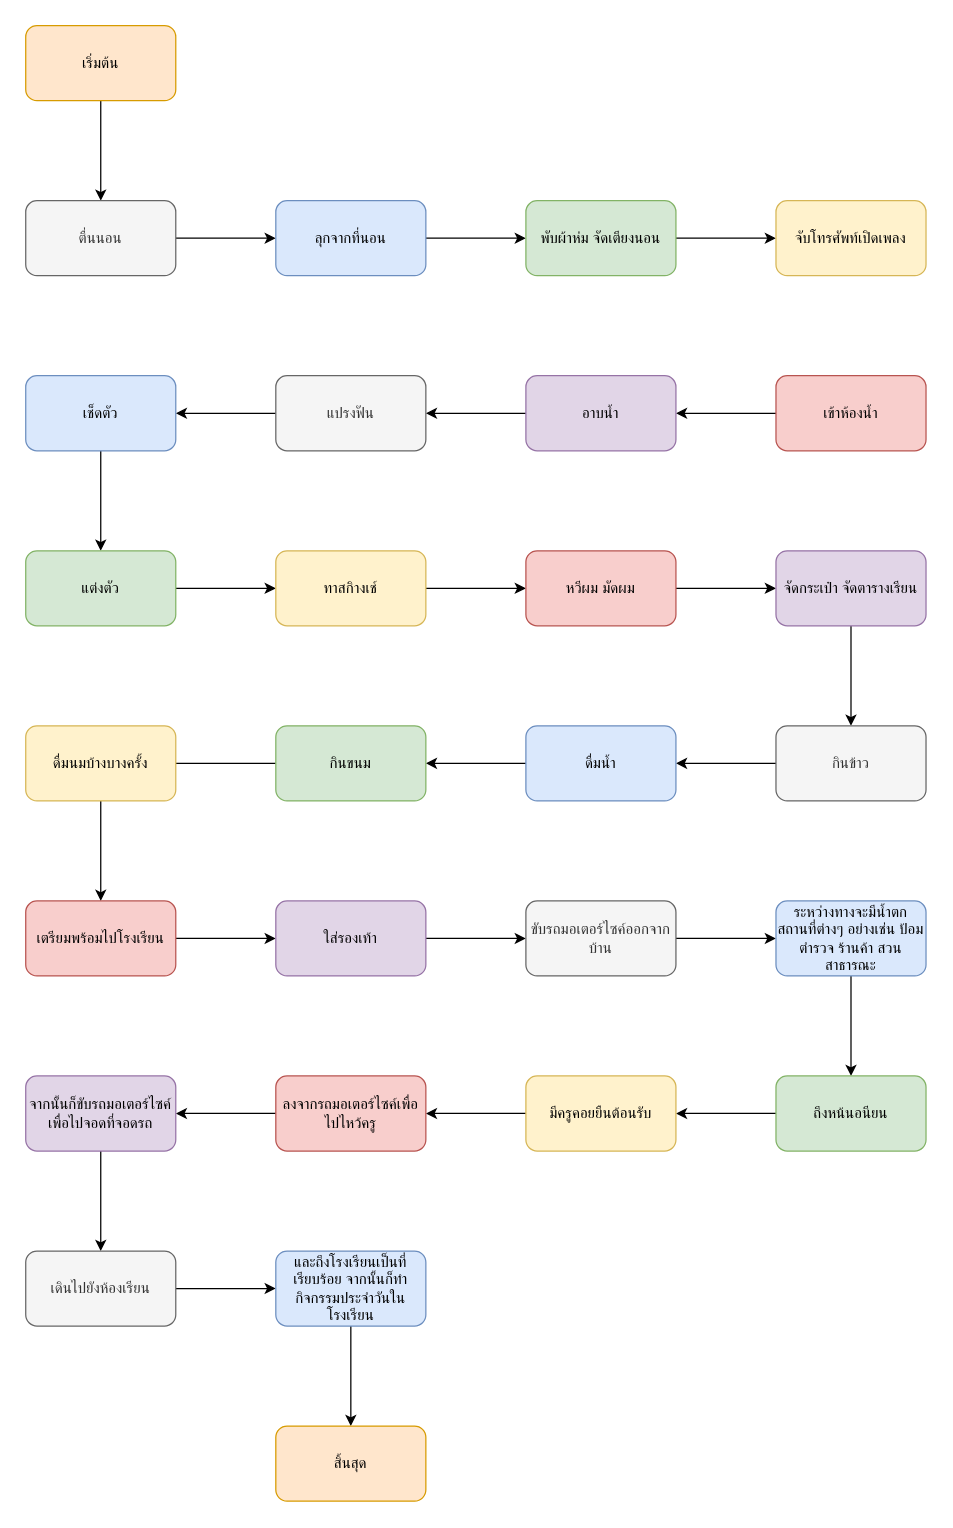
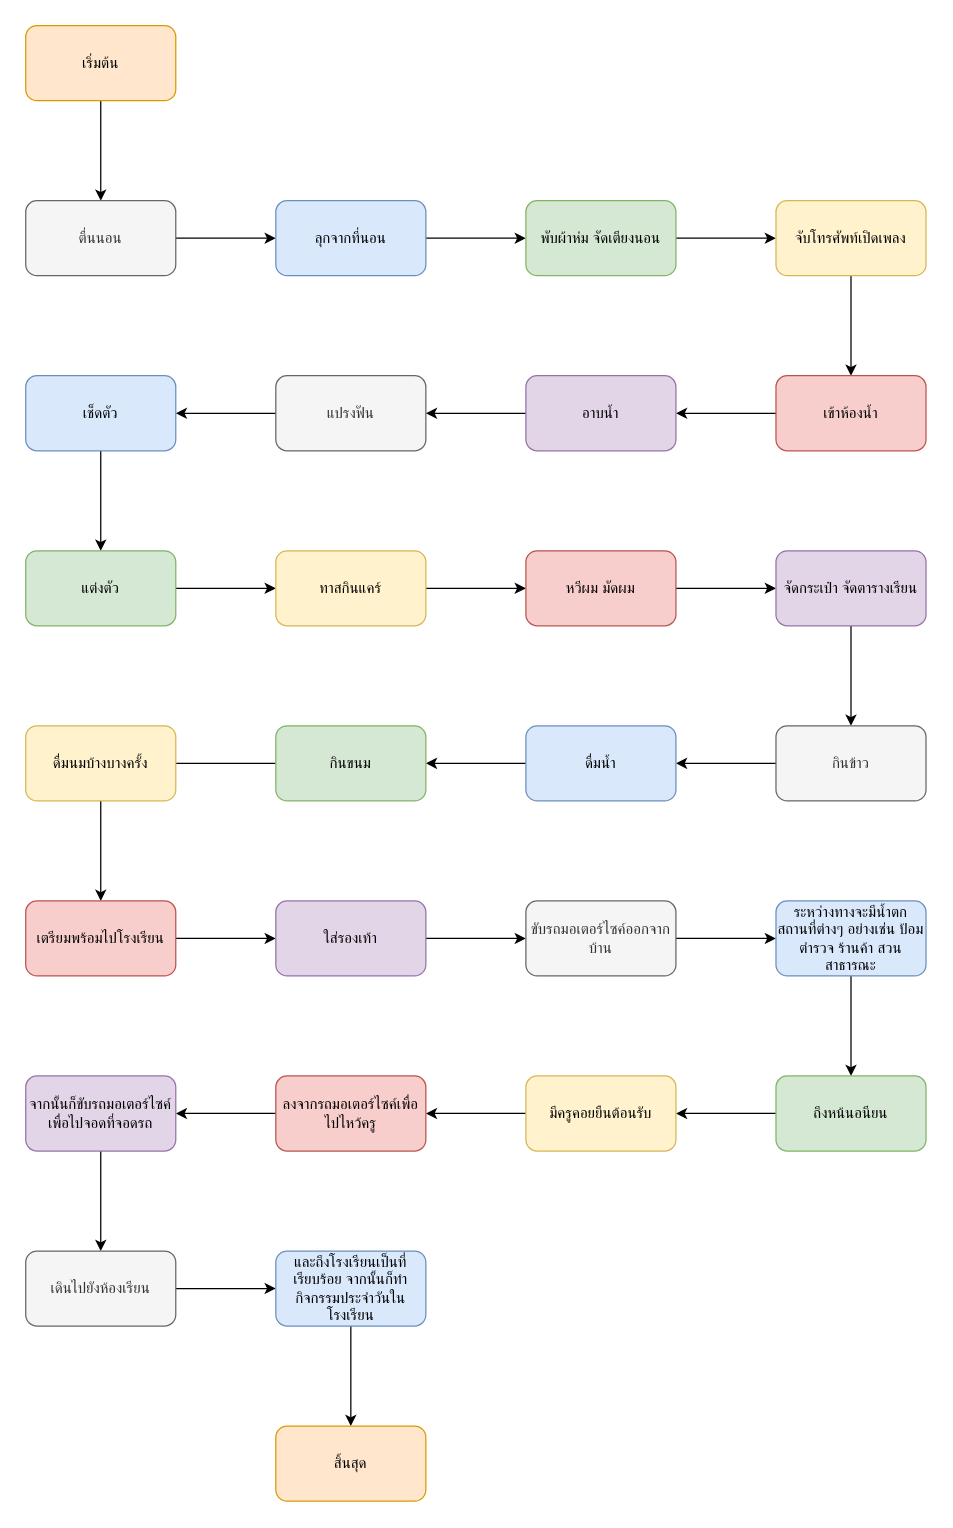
+ <mxCell id="10" value="" style="edgeStyle=orthogonalEdgeStyle;rounded=0;orthogonalLoop=1;jettySize=auto;html=1;" edge="1" parent="1" source="11" target="13"><mxGeometry relative="1" as="geometry" /></mxCell>
- <mxCell id="23" value="ทาสกิางเช์" style="whiteSpace=wrap;html=1;rounded=1;fillColor=#fff2cc;strokeColor=#d6b656;" vertex="1" parent="1"><mxGeometry x="220" y="440" width="120" height="60" as="geometry" /></mxCell>
+ <mxCell id="23" value="ทาสกินแคร์" style="whiteSpace=wrap;html=1;rounded=1;fillColor=#fff2cc;strokeColor=#d6b656;" vertex="1" parent="1"><mxGeometry x="220" y="440" width="120" height="60" as="geometry" /></mxCell>
